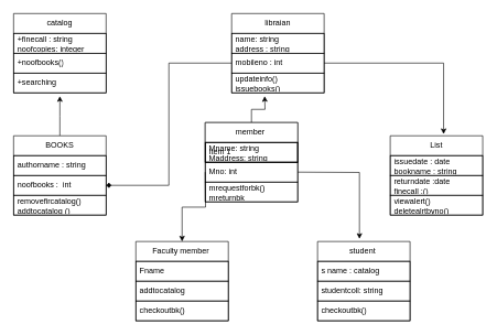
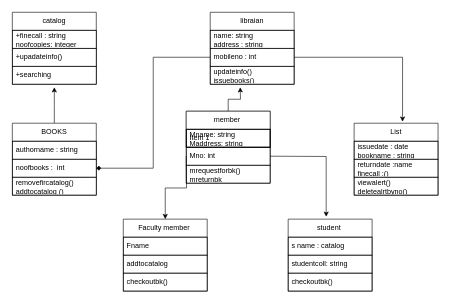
- <mxCell id="16" value="+noofbooks()" style="text;align=left;verticalAlign=middle;spacingLeft=4;spacingRight=4;overflow=hidden;points=[[0,0.5],[1,0.5]];portConstraint=eastwest;rotatable=0;whiteSpace=wrap;html=1;strokeColor=light-dark(#000000,#000000);fontColor=light-dark(#000000,#000000);" vertex="1" parent="14"><mxGeometry y="60" width="140" height="30" as="geometry" /></mxCell>
+ <mxCell id="16" value="+upadateinfo()" style="text;align=left;verticalAlign=middle;spacingLeft=4;spacingRight=4;overflow=hidden;points=[[0,0.5],[1,0.5]];portConstraint=eastwest;rotatable=0;whiteSpace=wrap;html=1;strokeColor=light-dark(#000000,#000000);fontColor=light-dark(#000000,#000000);" vertex="1" parent="14"><mxGeometry y="60" width="140" height="30" as="geometry" /></mxCell>
- <mxCell id="20" value="returndate :date&amp;nbsp;&lt;div&gt;finecall :()&lt;/div&gt;" style="text;align=left;verticalAlign=middle;spacingLeft=4;spacingRight=4;overflow=hidden;points=[[0,0.5],[1,0.5]];portConstraint=eastwest;rotatable=0;whiteSpace=wrap;html=1;strokeColor=light-dark(#000000,#000000);fontColor=light-dark(#000000,#000000);" vertex="1" parent="18"><mxGeometry y="60" width="140" height="30" as="geometry" /></mxCell>
+ <mxCell id="20" value="returndate :name&amp;nbsp;&lt;div&gt;finecall :()&lt;/div&gt;" style="text;align=left;verticalAlign=middle;spacingLeft=4;spacingRight=4;overflow=hidden;points=[[0,0.5],[1,0.5]];portConstraint=eastwest;rotatable=0;whiteSpace=wrap;html=1;strokeColor=light-dark(#000000,#000000);fontColor=light-dark(#000000,#000000);" vertex="1" parent="18"><mxGeometry y="60" width="140" height="30" as="geometry" /></mxCell>
